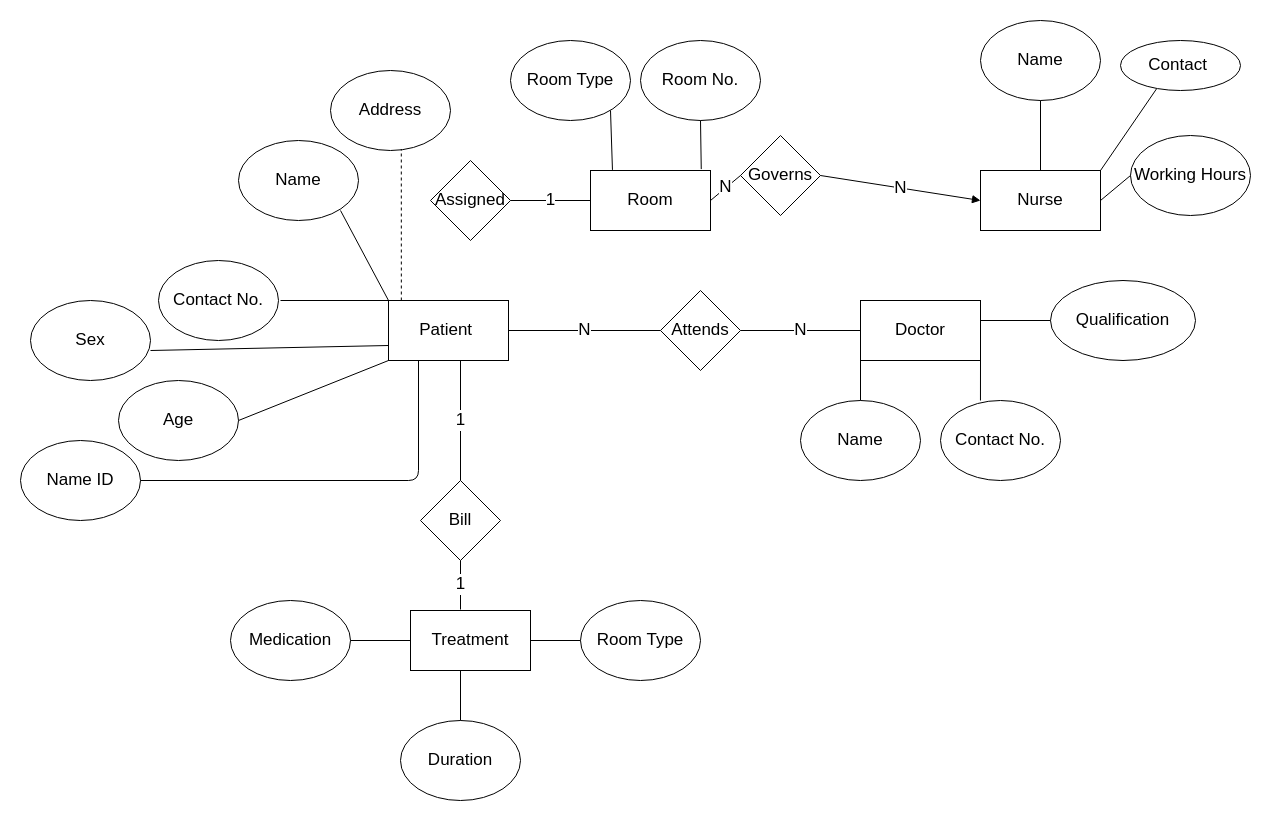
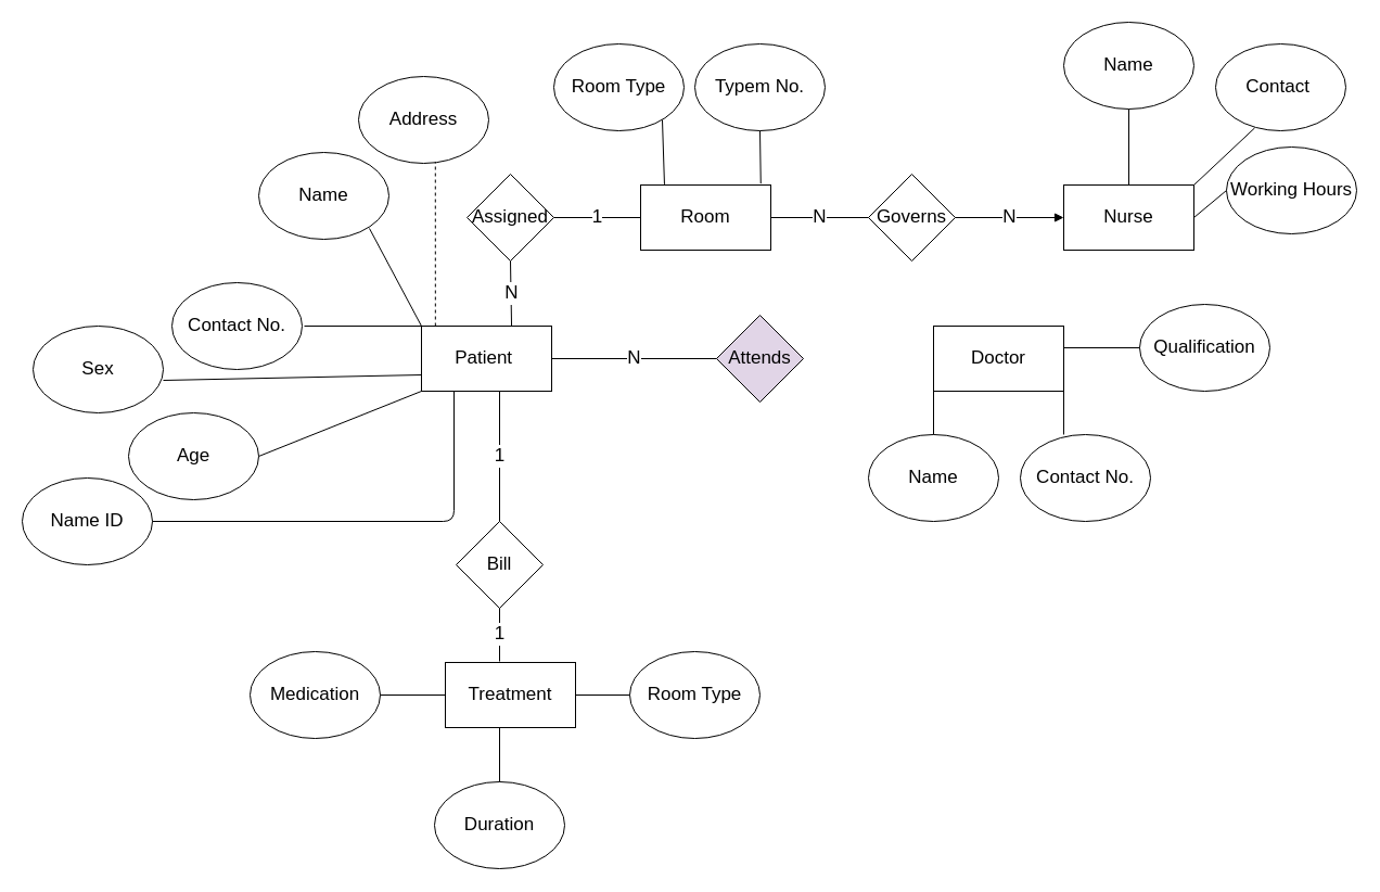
- <mxCell id="30" value="Contact&amp;nbsp;" style="ellipse;whiteSpace=wrap;html=1;fontSize=17;" vertex="1" parent="1"><mxGeometry x="1120" y="40" width="120" height="50" as="geometry" /></mxCell>
+ <mxCell id="30" value="Contact&amp;nbsp;" style="ellipse;whiteSpace=wrap;html=1;fontSize=17;" vertex="1" parent="1"><mxGeometry x="1120" y="40" width="120" height="80" as="geometry" /></mxCell>
- <mxCell id="26" value="&lt;font style=&quot;font-size: 17px;&quot;&gt;&lt;font style=&quot;font-size: 17px;&quot;&gt;Roo&lt;/font&gt;m No.&lt;/font&gt;" style="ellipse;whiteSpace=wrap;html=1;strokeWidth=1;fontSize=17;" vertex="1" parent="1"><mxGeometry x="640" y="40" width="120" height="80" as="geometry" /></mxCell>
+ <mxCell id="26" value="&lt;font style=&quot;font-size: 17px;&quot;&gt;&lt;font style=&quot;font-size: 17px;&quot;&gt;Type&lt;/font&gt;m No.&lt;/font&gt;" style="ellipse;whiteSpace=wrap;html=1;strokeWidth=1;fontSize=17;" vertex="1" parent="1"><mxGeometry x="640" y="40" width="120" height="80" as="geometry" /></mxCell>
- <mxCell id="18" value="Governs" style="rhombus;whiteSpace=wrap;html=1;fontSize=17;" parent="1" vertex="1"><mxGeometry x="740" y="135" width="80" height="80" as="geometry" /></mxCell>
+ <mxCell id="18" value="Governs" style="rhombus;whiteSpace=wrap;html=1;fontSize=17;" parent="1" vertex="1"><mxGeometry x="800" width="80" height="80" as="geometry" y="160" /></mxCell>
+ <mxCell id="24" value="&lt;font style=&quot;font-size: 17px&quot;&gt;N&lt;/font&gt;" style="endArrow=none;html=1;strokeWidth=1;fontSize=17;entryX=0.5;entryY=1;entryDx=0;entryDy=0;exitX=0.692;exitY=-0.008;exitDx=0;exitDy=0;exitPerimeter=0;" edge="1" parent="1" source="2" target="12"><mxGeometry width="50" height="50" relative="1" as="geometry"><mxPoint x="430" y="290" as="sourcePoint" /><mxPoint x="480" y="240" as="targetPoint" /></mxGeometry></mxCell>
- <mxCell id="16" value="Qualification" style="ellipse;whiteSpace=wrap;html=1;rounded=0;fontSize=17;" parent="1" vertex="1"><mxGeometry x="1050" y="280" width="145" height="80" as="geometry" /></mxCell>
+ <mxCell id="16" value="Qualification" style="ellipse;whiteSpace=wrap;html=1;rounded=0;fontSize=17;" parent="1" vertex="1"><mxGeometry x="1050" y="280" width="120" height="80" as="geometry" /></mxCell>
- <mxCell id="53" value="Attends" style="rhombus;whiteSpace=wrap;html=1;fontSize=17;" parent="1" vertex="1"><mxGeometry x="660" y="290" width="80" height="80" as="geometry" /></mxCell>
+ <mxCell id="53" value="Attends" style="rhombus;whiteSpace=wrap;html=1;fontSize=17;fillColor=#e1d5e7;" parent="1" vertex="1"><mxGeometry x="660" y="290" width="80" height="80" as="geometry" /></mxCell>
- <mxCell id="43" value="N" style="endArrow=none;html=1;strokeWidth=1;fontSize=17;entryX=0;entryY=0.5;entryDx=0;entryDy=0;" edge="1" parent="1" source="53" target="14"><mxGeometry width="50" height="50" relative="1" as="geometry"><mxPoint x="660" y="330" as="sourcePoint" /><mxPoint x="710" y="280" as="targetPoint" /><Array as="points" /></mxGeometry></mxCell>
